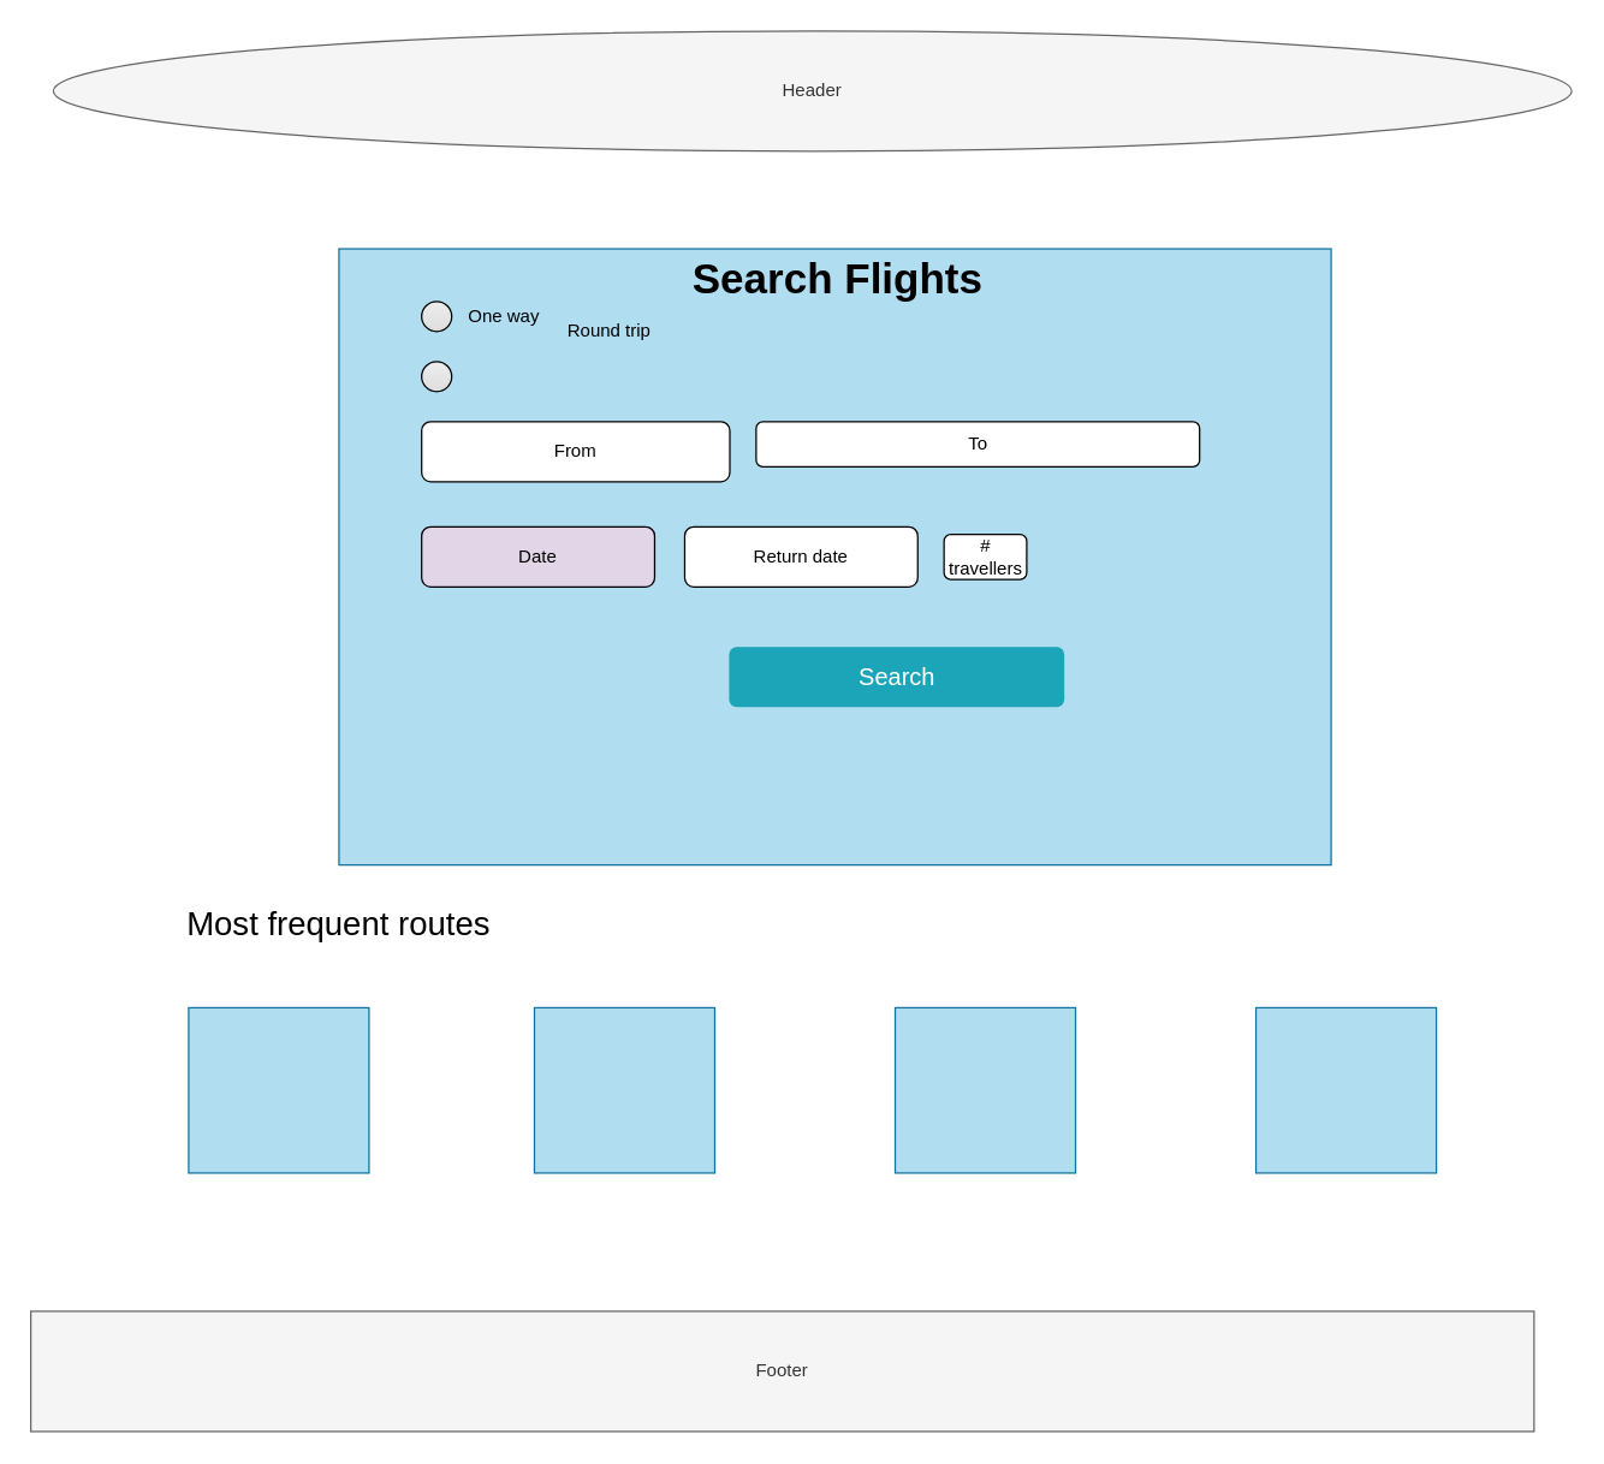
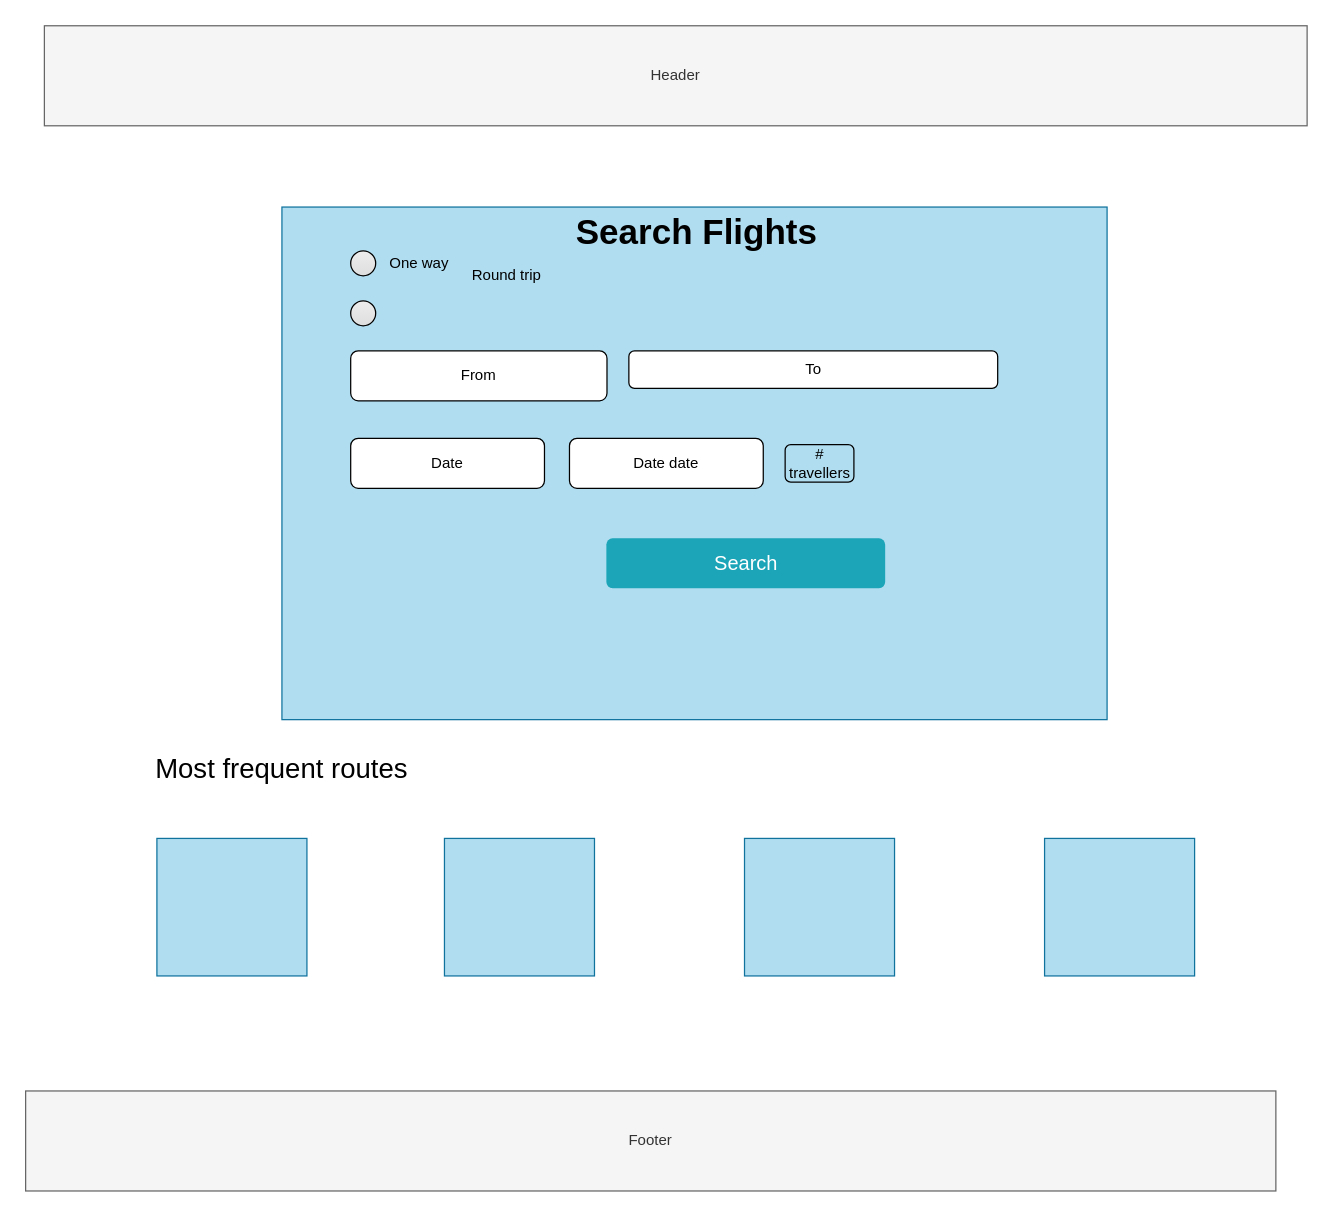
- <mxCell id="2" value="Header" style="ellipse;whiteSpace=wrap;html=1;fillColor=#f5f5f5;fontColor=#333333;strokeColor=#666666;" vertex="1" parent="1"><mxGeometry x="35" y="20" width="1010" height="80" as="geometry" /></mxCell>
+ <mxCell id="2" value="Header" style="rounded=0;whiteSpace=wrap;html=1;fillColor=#f5f5f5;fontColor=#333333;strokeColor=#666666;" vertex="1" parent="1"><mxGeometry x="35" y="20" width="1010" height="80" as="geometry" /></mxCell>
- <mxCell id="17" value="Date" style="rounded=1;whiteSpace=wrap;html=1;fillColor=#e1d5e7;" vertex="1" parent="1"><mxGeometry x="280" y="350" width="155" height="40" as="geometry" /></mxCell>
+ <mxCell id="17" value="Date" style="rounded=1;whiteSpace=wrap;html=1;" vertex="1" parent="1"><mxGeometry x="280" y="350" width="155" height="40" as="geometry" /></mxCell>
- <mxCell id="19" value="Return date" style="rounded=1;whiteSpace=wrap;html=1;" vertex="1" parent="1"><mxGeometry x="455" y="350" width="155" height="40" as="geometry" /></mxCell>
+ <mxCell id="19" value="Date date" style="rounded=1;whiteSpace=wrap;html=1;" vertex="1" parent="1"><mxGeometry x="455" y="350" width="155" height="40" as="geometry" /></mxCell>
- <mxCell id="18" value="# travellers" style="rounded=1;whiteSpace=wrap;html=1;" vertex="1" parent="1"><mxGeometry x="627.5" y="355" width="55" height="30" as="geometry" /></mxCell>
+ <mxCell id="18" value="# travellers" style="rounded=1;whiteSpace=wrap;html=1;fillColor=#b1ddf0;" vertex="1" parent="1"><mxGeometry x="627.5" y="355" width="55" height="30" as="geometry" /></mxCell>
